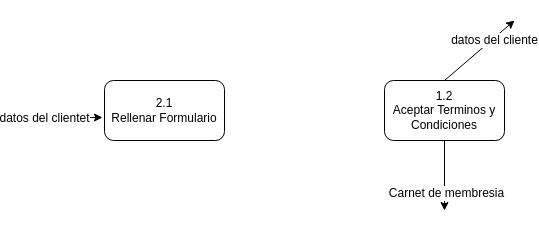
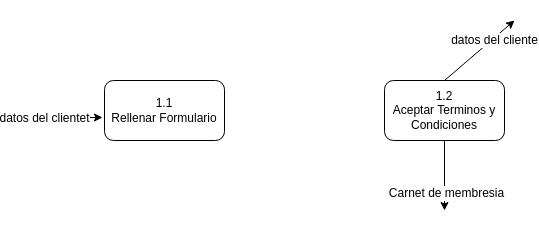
- <mxCell id="2" value="2.1&lt;br&gt;Rellenar Formulario" style="rounded=1;whiteSpace=wrap;html=1;" vertex="1" parent="1"><mxGeometry x="100" y="80" width="120" height="60" as="geometry" /></mxCell>
+ <mxCell id="2" value="1.1&lt;br&gt;Rellenar Formulario" style="rounded=1;whiteSpace=wrap;html=1;" vertex="1" parent="1"><mxGeometry x="100" y="80" width="120" height="60" as="geometry" /></mxCell>
